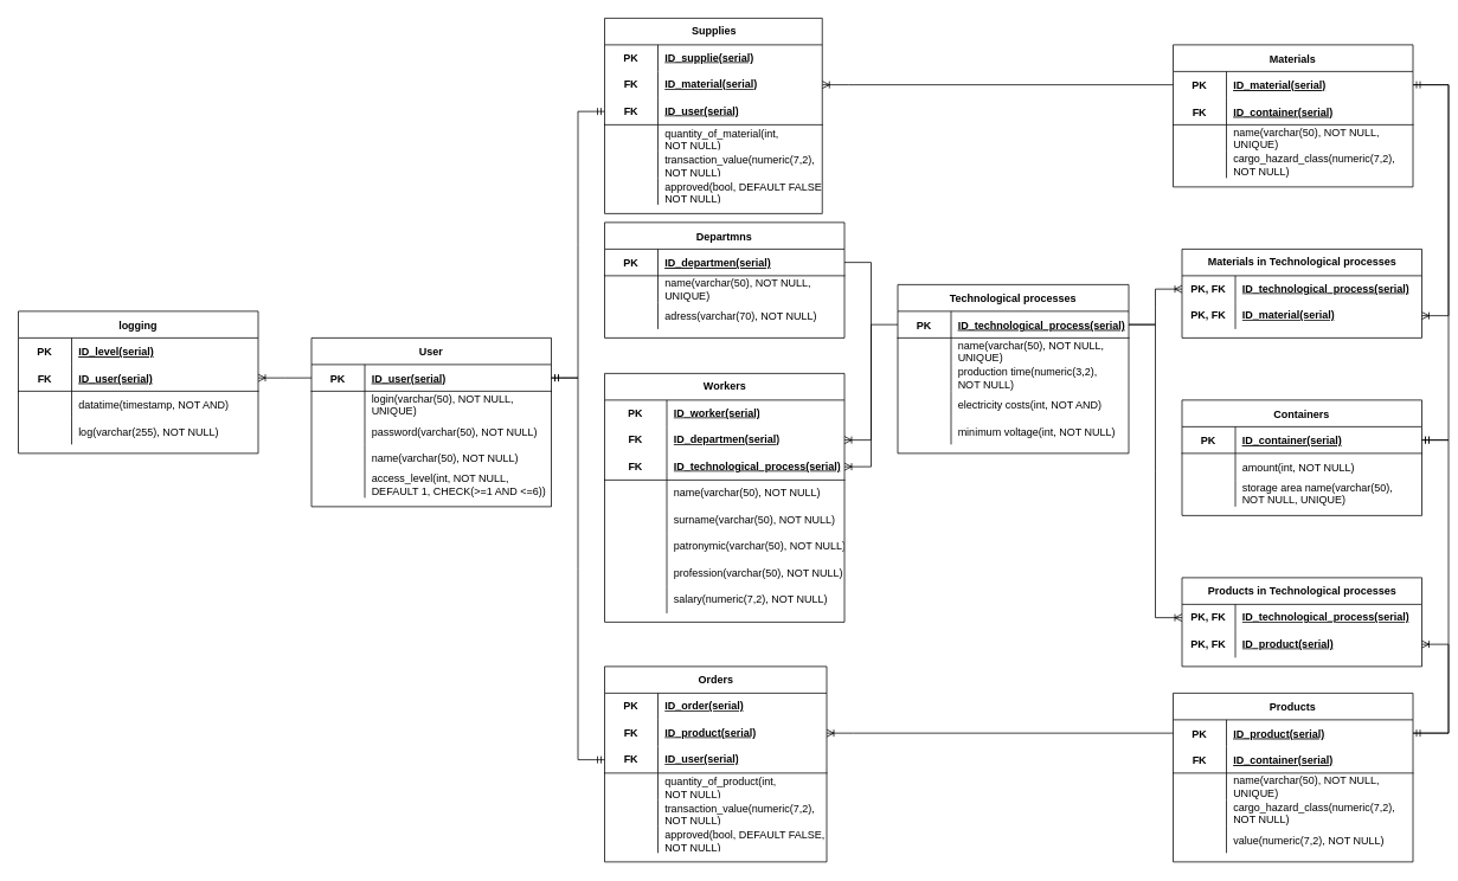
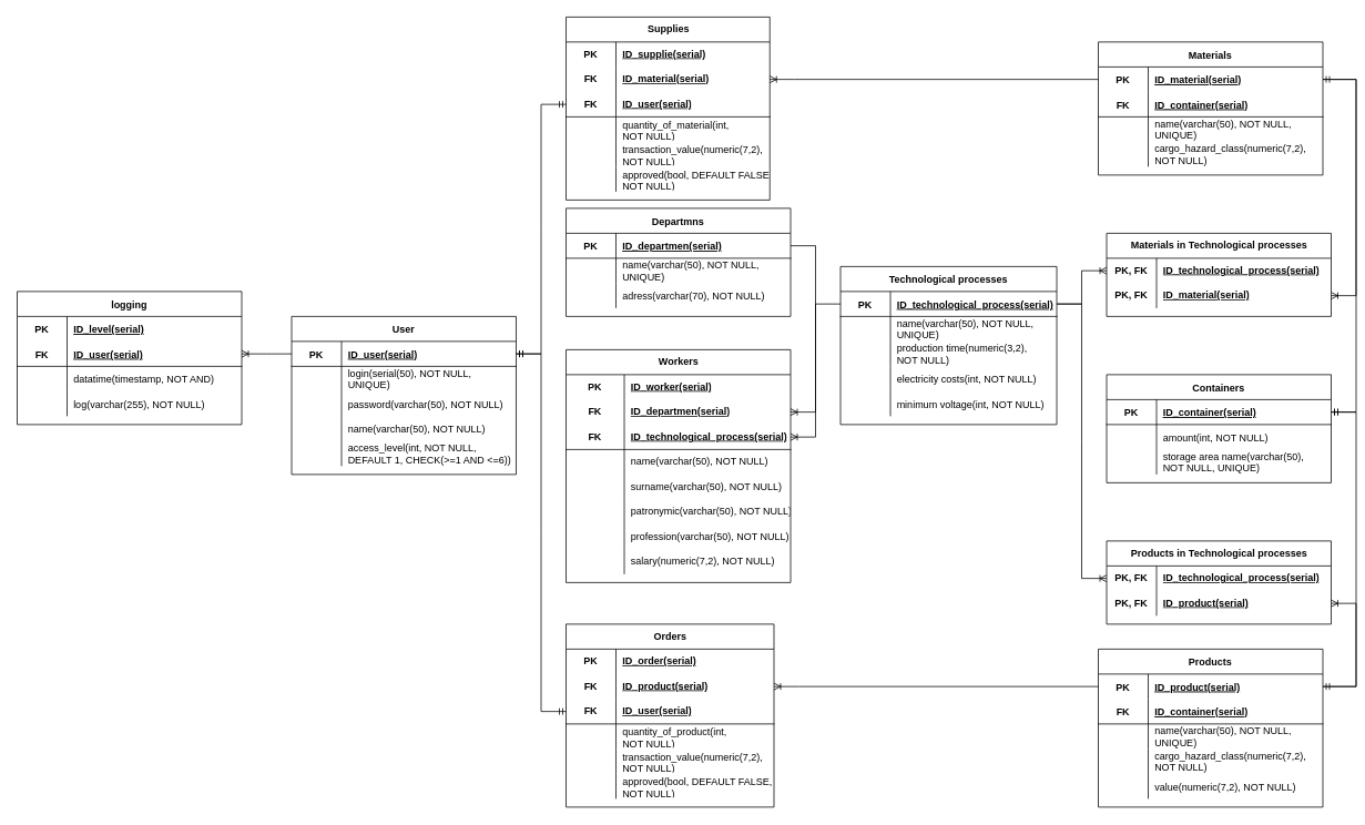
- <mxCell id="105" value="login(varchar(50), NOT NULL,&#10;UNIQUE)" style="shape=partialRectangle;connectable=0;fillColor=none;top=0;left=0;bottom=0;right=0;align=left;spacingLeft=6;overflow=hidden;" parent="103" vertex="1"><mxGeometry x="60" width="210" height="30" as="geometry"><mxRectangle width="210" height="30" as="alternateBounds" /></mxGeometry></mxCell>
+ <mxCell id="105" value="login(serial(50), NOT NULL,&#10;UNIQUE)" style="shape=partialRectangle;connectable=0;fillColor=none;top=0;left=0;bottom=0;right=0;align=left;spacingLeft=6;overflow=hidden;" parent="103" vertex="1"><mxGeometry x="60" width="210" height="30" as="geometry"><mxRectangle width="210" height="30" as="alternateBounds" /></mxGeometry></mxCell>
- <mxCell id="14" value="electricity costs(int, NOT AND)" style="shape=partialRectangle;connectable=0;fillColor=none;top=0;left=0;bottom=0;right=0;align=left;spacingLeft=6;overflow=hidden;" parent="12" vertex="1"><mxGeometry x="60" width="200" height="30" as="geometry"><mxRectangle width="200" height="30" as="alternateBounds" /></mxGeometry></mxCell>
+ <mxCell id="14" value="electricity costs(int, NOT NULL)" style="shape=partialRectangle;connectable=0;fillColor=none;top=0;left=0;bottom=0;right=0;align=left;spacingLeft=6;overflow=hidden;" parent="12" vertex="1"><mxGeometry x="60" width="200" height="30" as="geometry"><mxRectangle width="200" height="30" as="alternateBounds" /></mxGeometry></mxCell>
